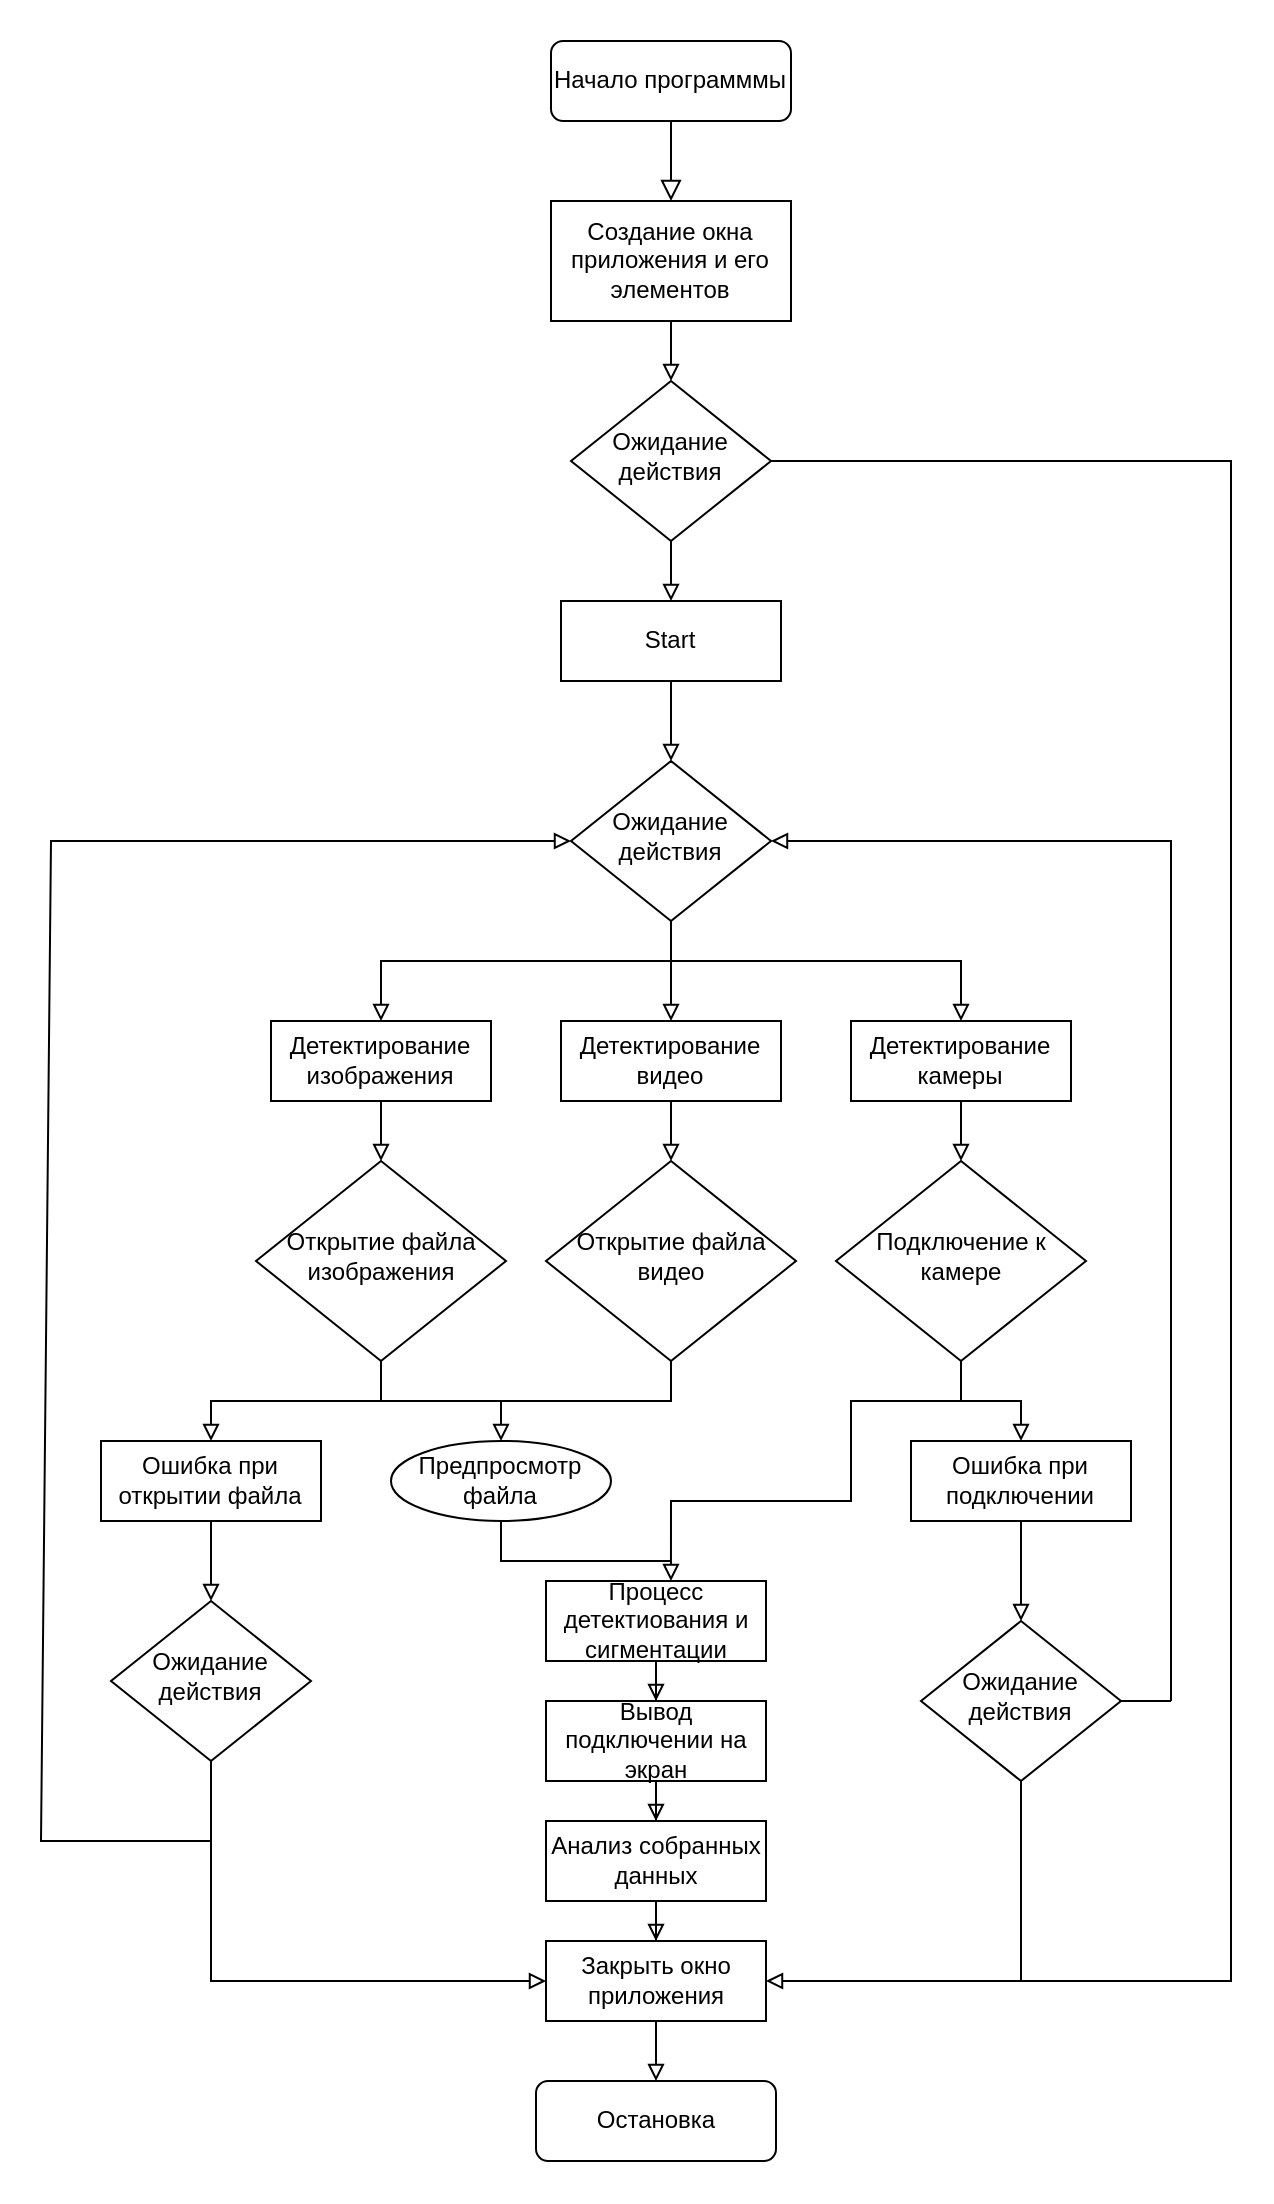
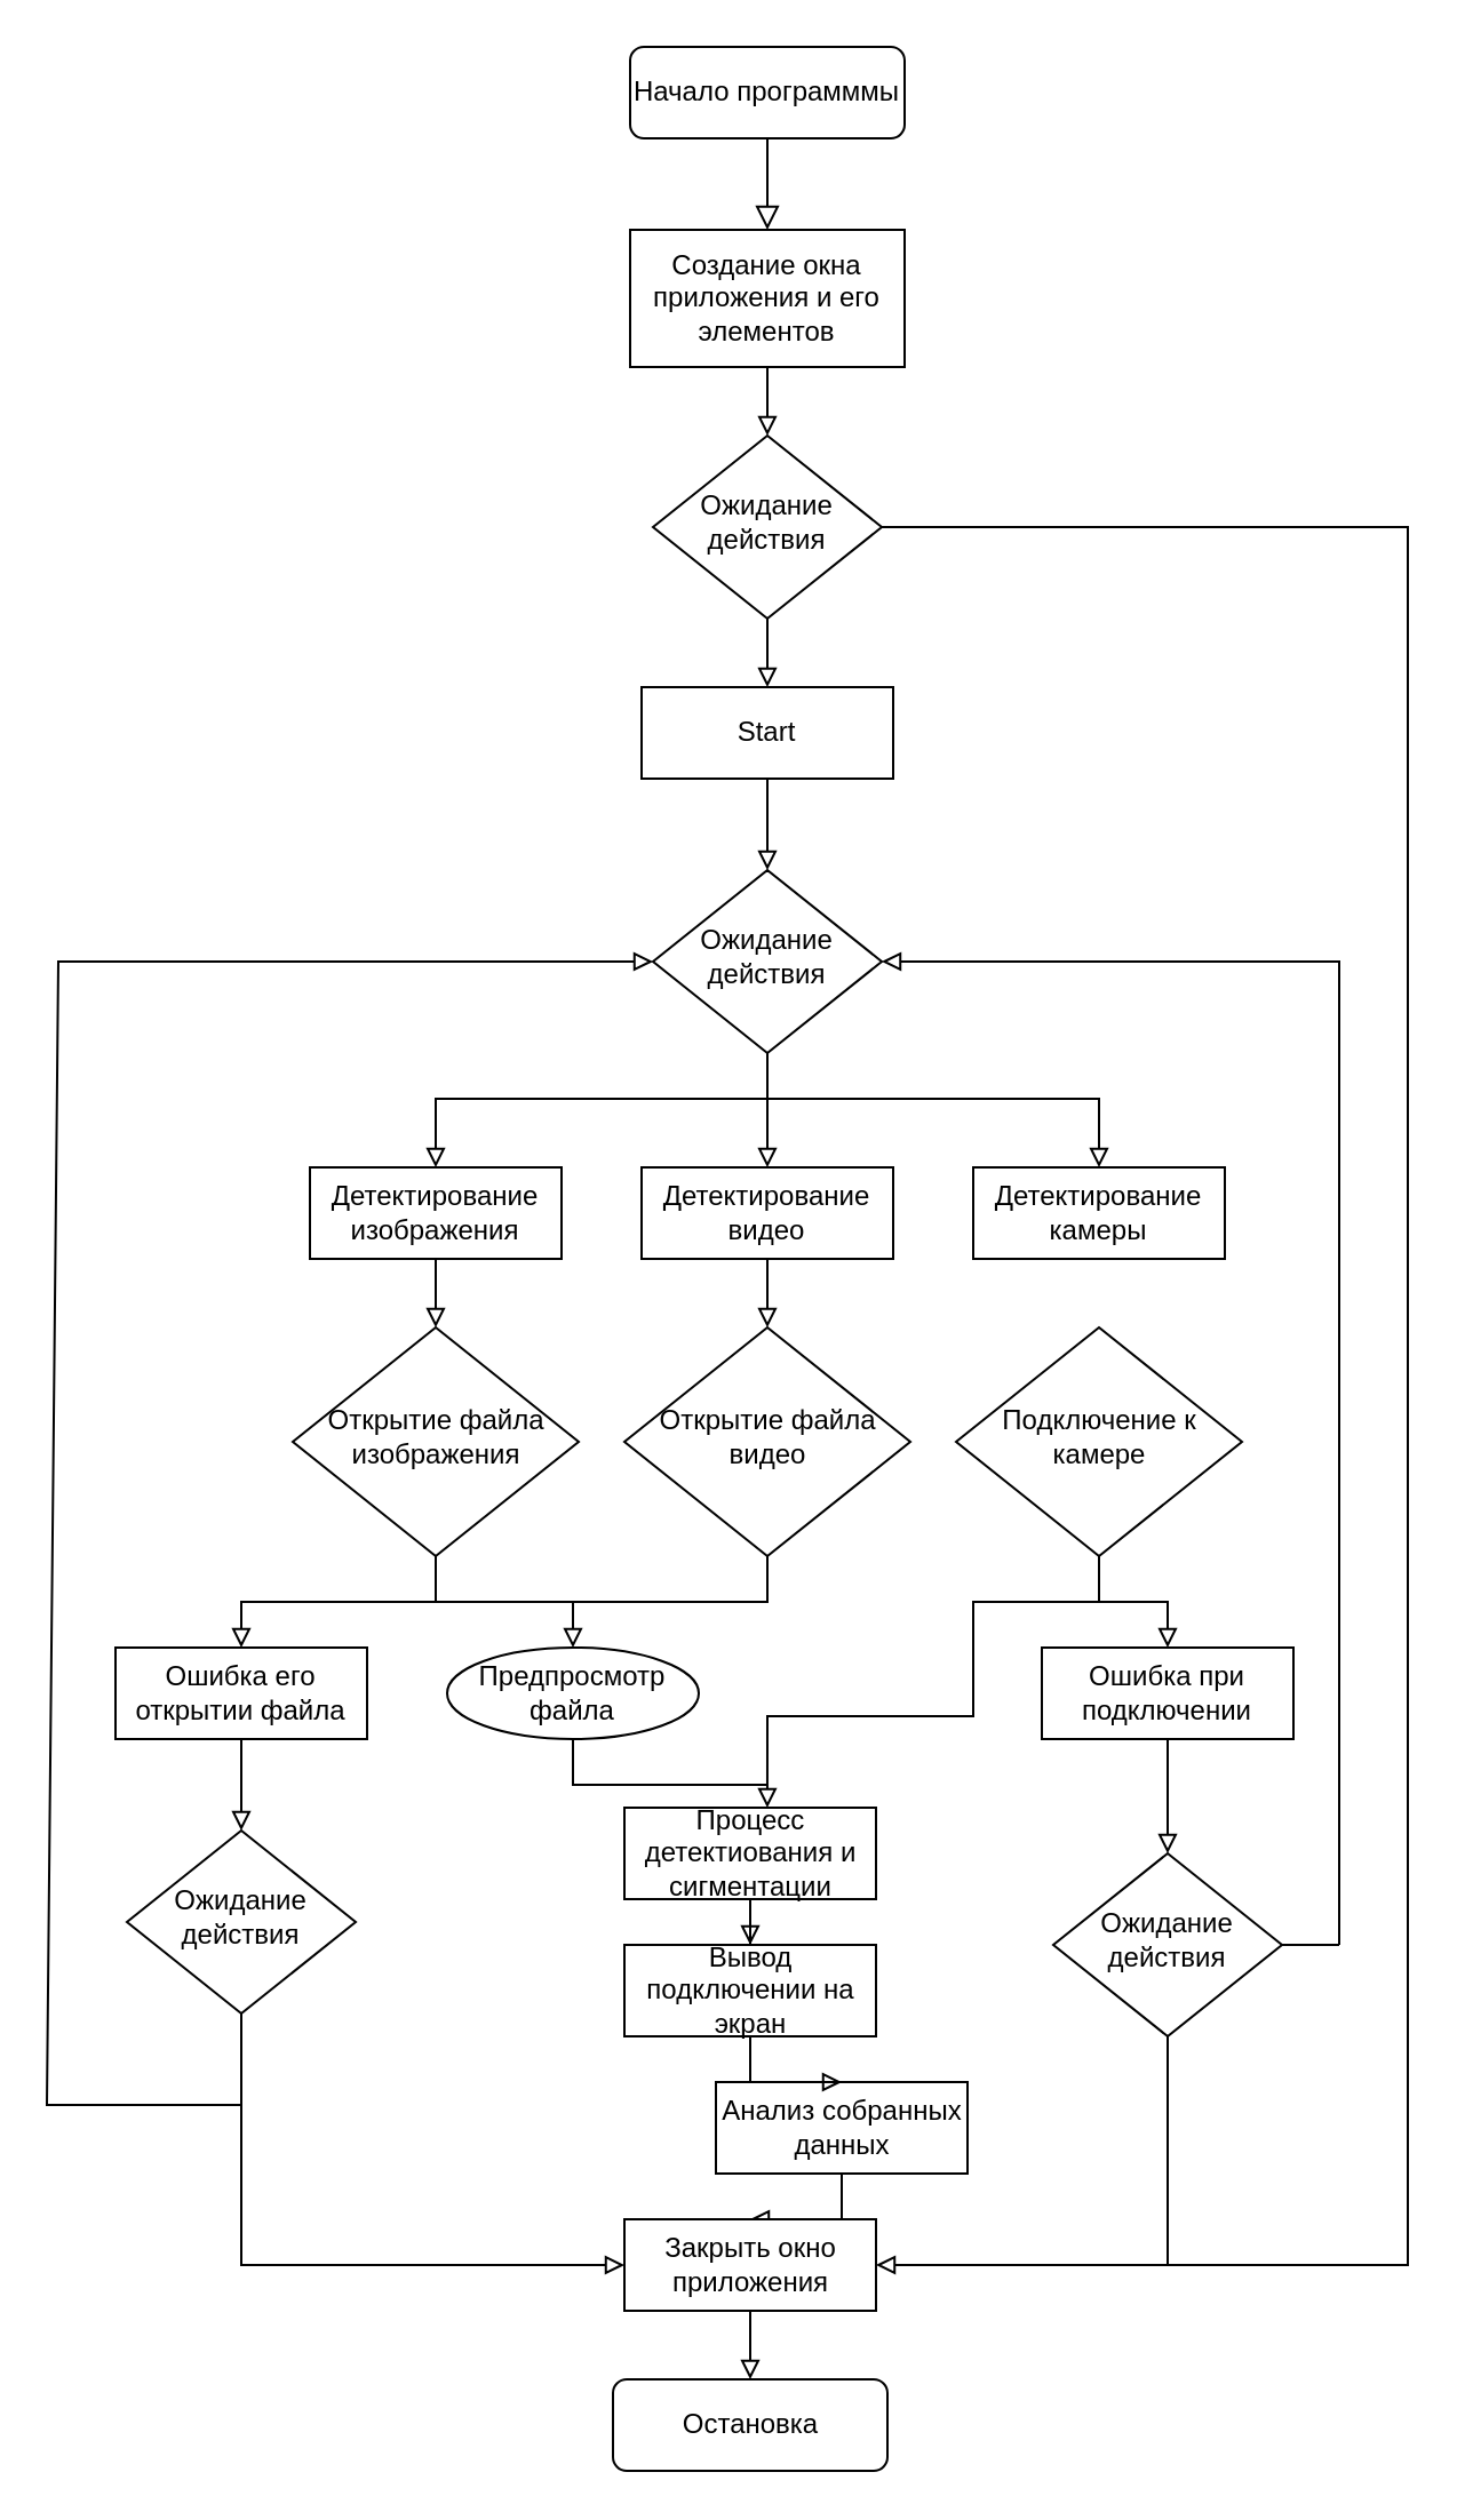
- <mxCell id="18" value="" style="edgeStyle=orthogonalEdgeStyle;rounded=0;orthogonalLoop=1;jettySize=auto;html=1;endArrow=block;endFill=0;" parent="1" source="19" target="28" edge="1"><mxGeometry relative="1" as="geometry" /></mxCell>
- <mxCell id="23" value="Ошибка при открытии файла" style="rounded=0;whiteSpace=wrap;html=1;" parent="1" vertex="1"><mxGeometry x="50" y="720" width="110" height="40" as="geometry" /></mxCell>
+ <mxCell id="23" value="Ошибка его открытии файла" style="rounded=0;whiteSpace=wrap;html=1;" parent="1" vertex="1"><mxGeometry x="50" y="720" width="110" height="40" as="geometry" /></mxCell>
- <mxCell id="25" value="Анализ собранных данных" style="rounded=0;whiteSpace=wrap;html=1;" parent="1" vertex="1"><mxGeometry x="272.5" y="910" width="110" height="40" as="geometry" /></mxCell>
+ <mxCell id="25" value="Анализ собранных данных" style="rounded=0;whiteSpace=wrap;html=1;" parent="1" vertex="1"><mxGeometry x="312.5" y="910" width="110" height="40" as="geometry" /></mxCell>
